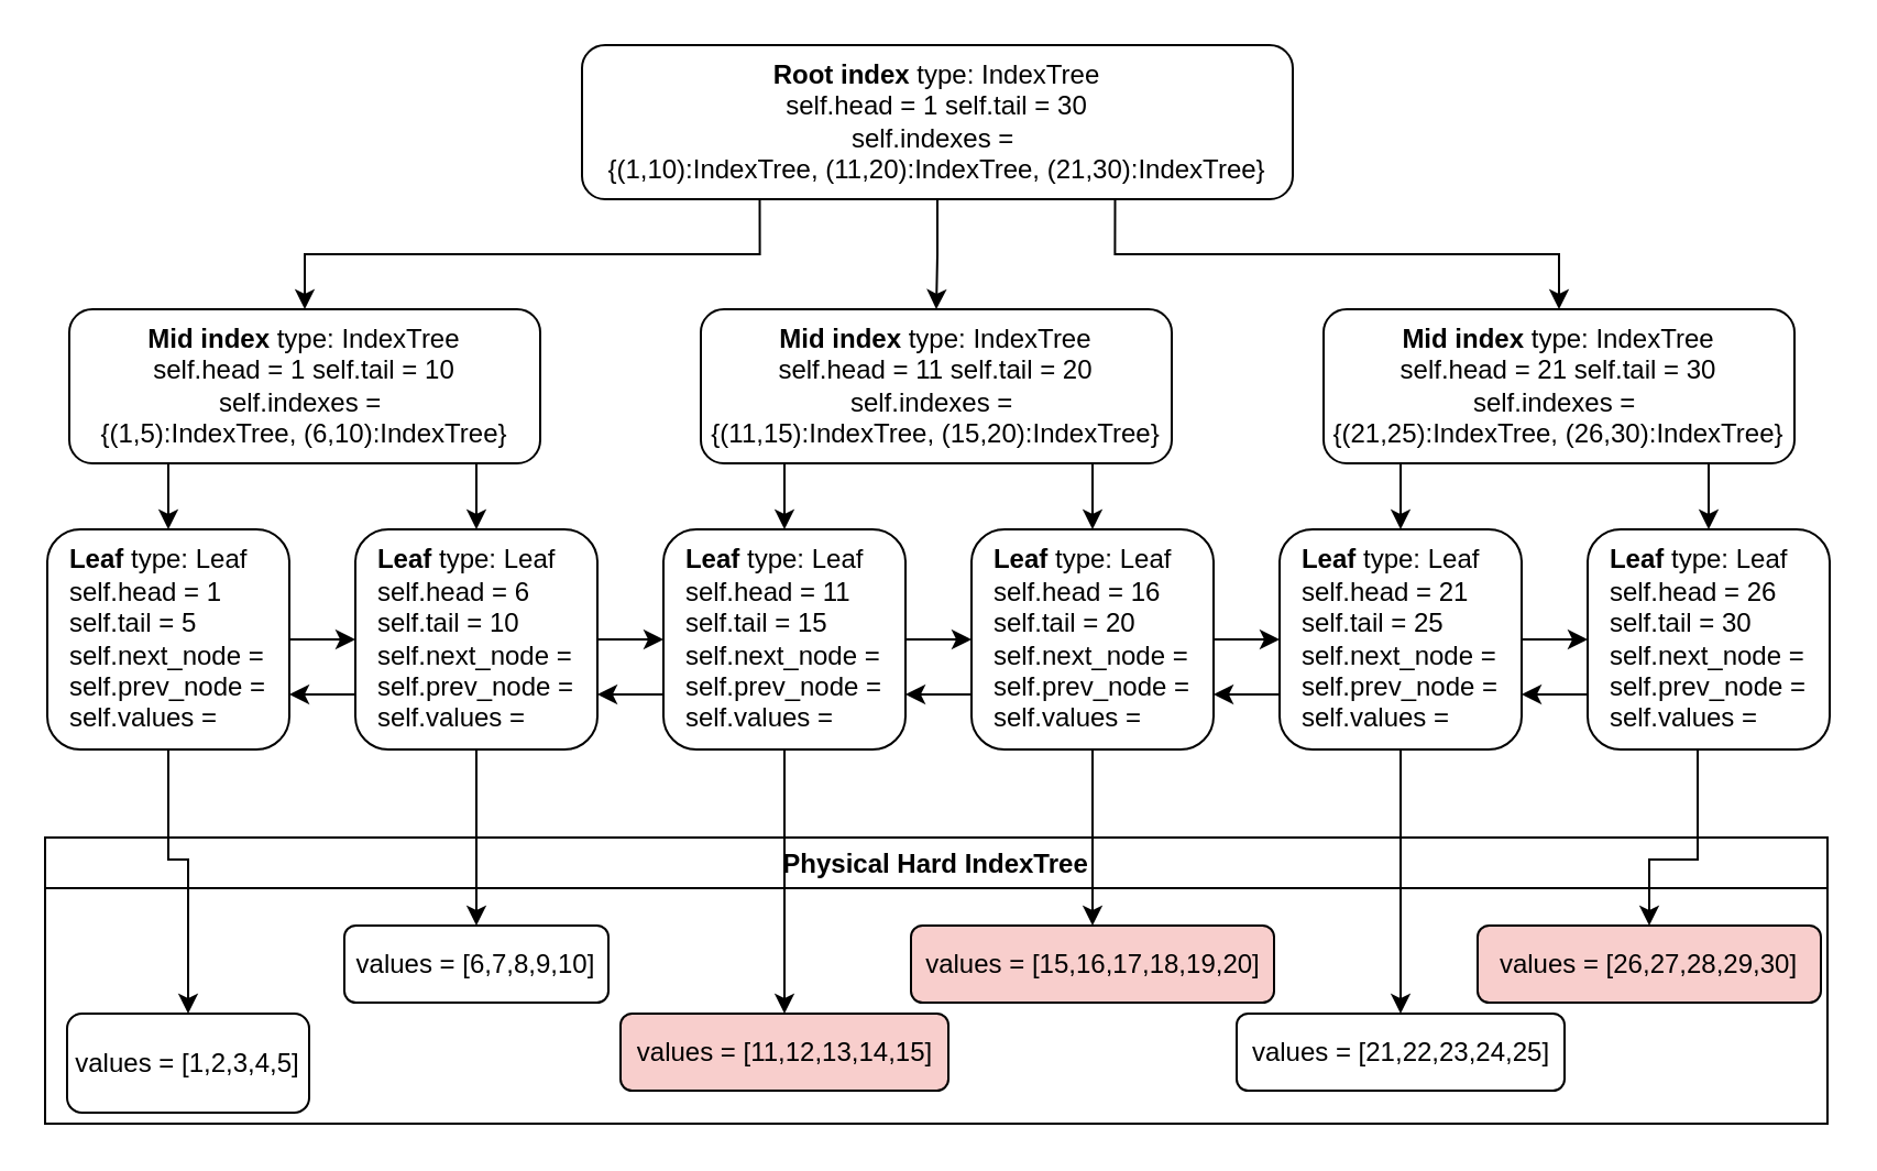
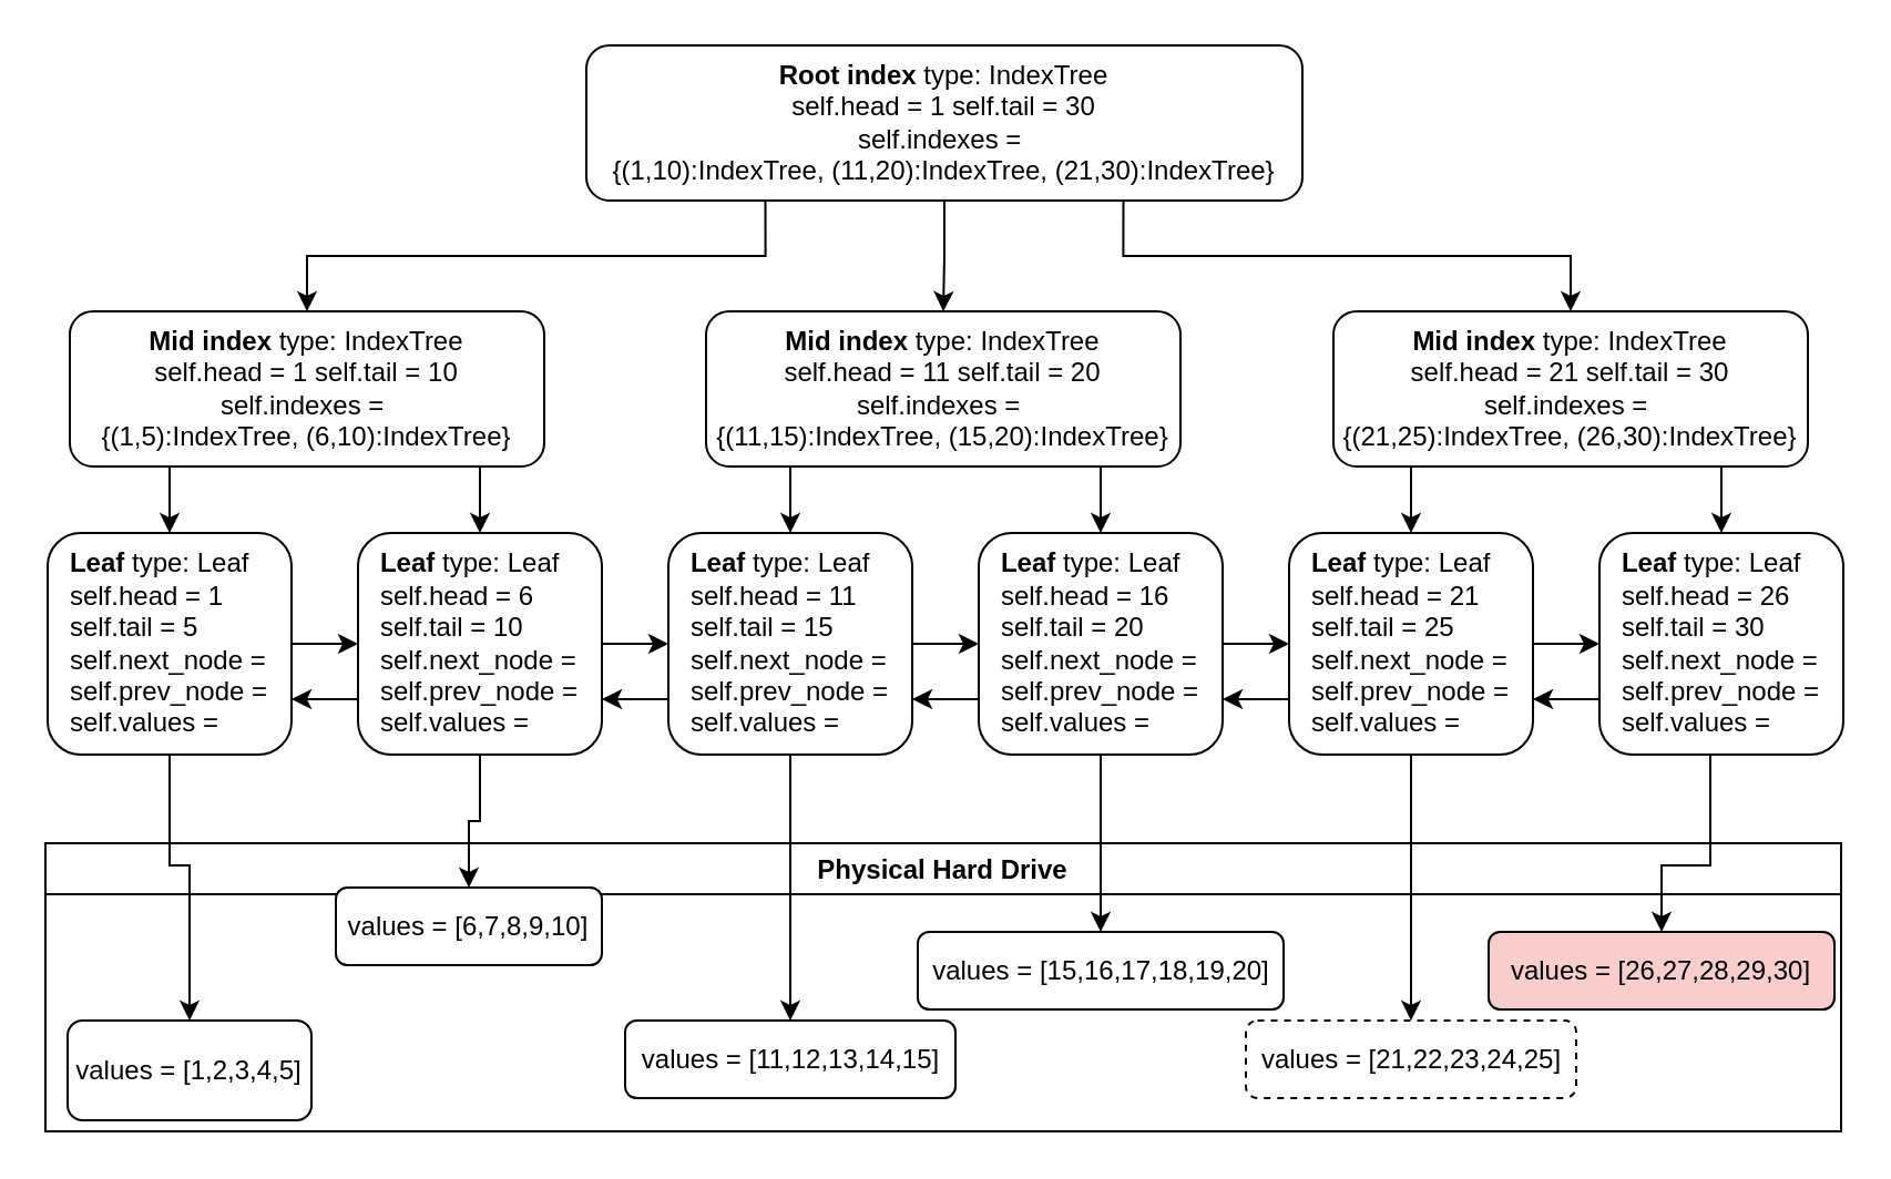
- <mxCell id="31" value="Physical Hard IndexTree" style="swimlane;" vertex="1" parent="1"><mxGeometry x="20" y="380" width="810" height="130" as="geometry" /></mxCell>
+ <mxCell id="31" value="Physical Hard Drive" style="swimlane;" vertex="1" parent="1"><mxGeometry x="20" y="380" width="810" height="130" as="geometry" /></mxCell>
- <mxCell id="33" value="values = [6,7,8,9,10]" style="rounded=1;whiteSpace=wrap;html=1;" vertex="1" parent="31"><mxGeometry x="136" y="40" width="120" height="35" as="geometry" /></mxCell>
+ <mxCell id="33" value="values = [6,7,8,9,10]" style="rounded=1;whiteSpace=wrap;html=1;" vertex="1" parent="31"><mxGeometry x="131" y="20" width="120" height="35" as="geometry" /></mxCell>
- <mxCell id="36" value="values = [15,16,17,18,19,20]" style="rounded=1;whiteSpace=wrap;html=1;fillColor=#f8cecc;" vertex="1" parent="31"><mxGeometry x="393.5" y="40" width="165" height="35" as="geometry" /></mxCell>
+ <mxCell id="36" value="values = [15,16,17,18,19,20]" style="rounded=1;whiteSpace=wrap;html=1;" vertex="1" parent="31"><mxGeometry x="393.5" y="40" width="165" height="35" as="geometry" /></mxCell>
- <mxCell id="35" value="values = [11,12,13,14,15]" style="rounded=1;whiteSpace=wrap;html=1;fillColor=#f8cecc;" vertex="1" parent="31"><mxGeometry x="261.5" y="80" width="149" height="35" as="geometry" /></mxCell>
+ <mxCell id="35" value="values = [11,12,13,14,15]" style="rounded=1;whiteSpace=wrap;html=1;" vertex="1" parent="31"><mxGeometry x="261.5" y="80" width="149" height="35" as="geometry" /></mxCell>
- <mxCell id="37" value="values = [21,22,23,24,25]" style="rounded=1;whiteSpace=wrap;html=1;" vertex="1" parent="31"><mxGeometry x="541.5" y="80" width="149" height="35" as="geometry" /></mxCell>
+ <mxCell id="37" value="values = [21,22,23,24,25]" style="rounded=1;whiteSpace=wrap;html=1;dashed=1;" vertex="1" parent="31"><mxGeometry x="541.5" y="80" width="149" height="35" as="geometry" /></mxCell>
